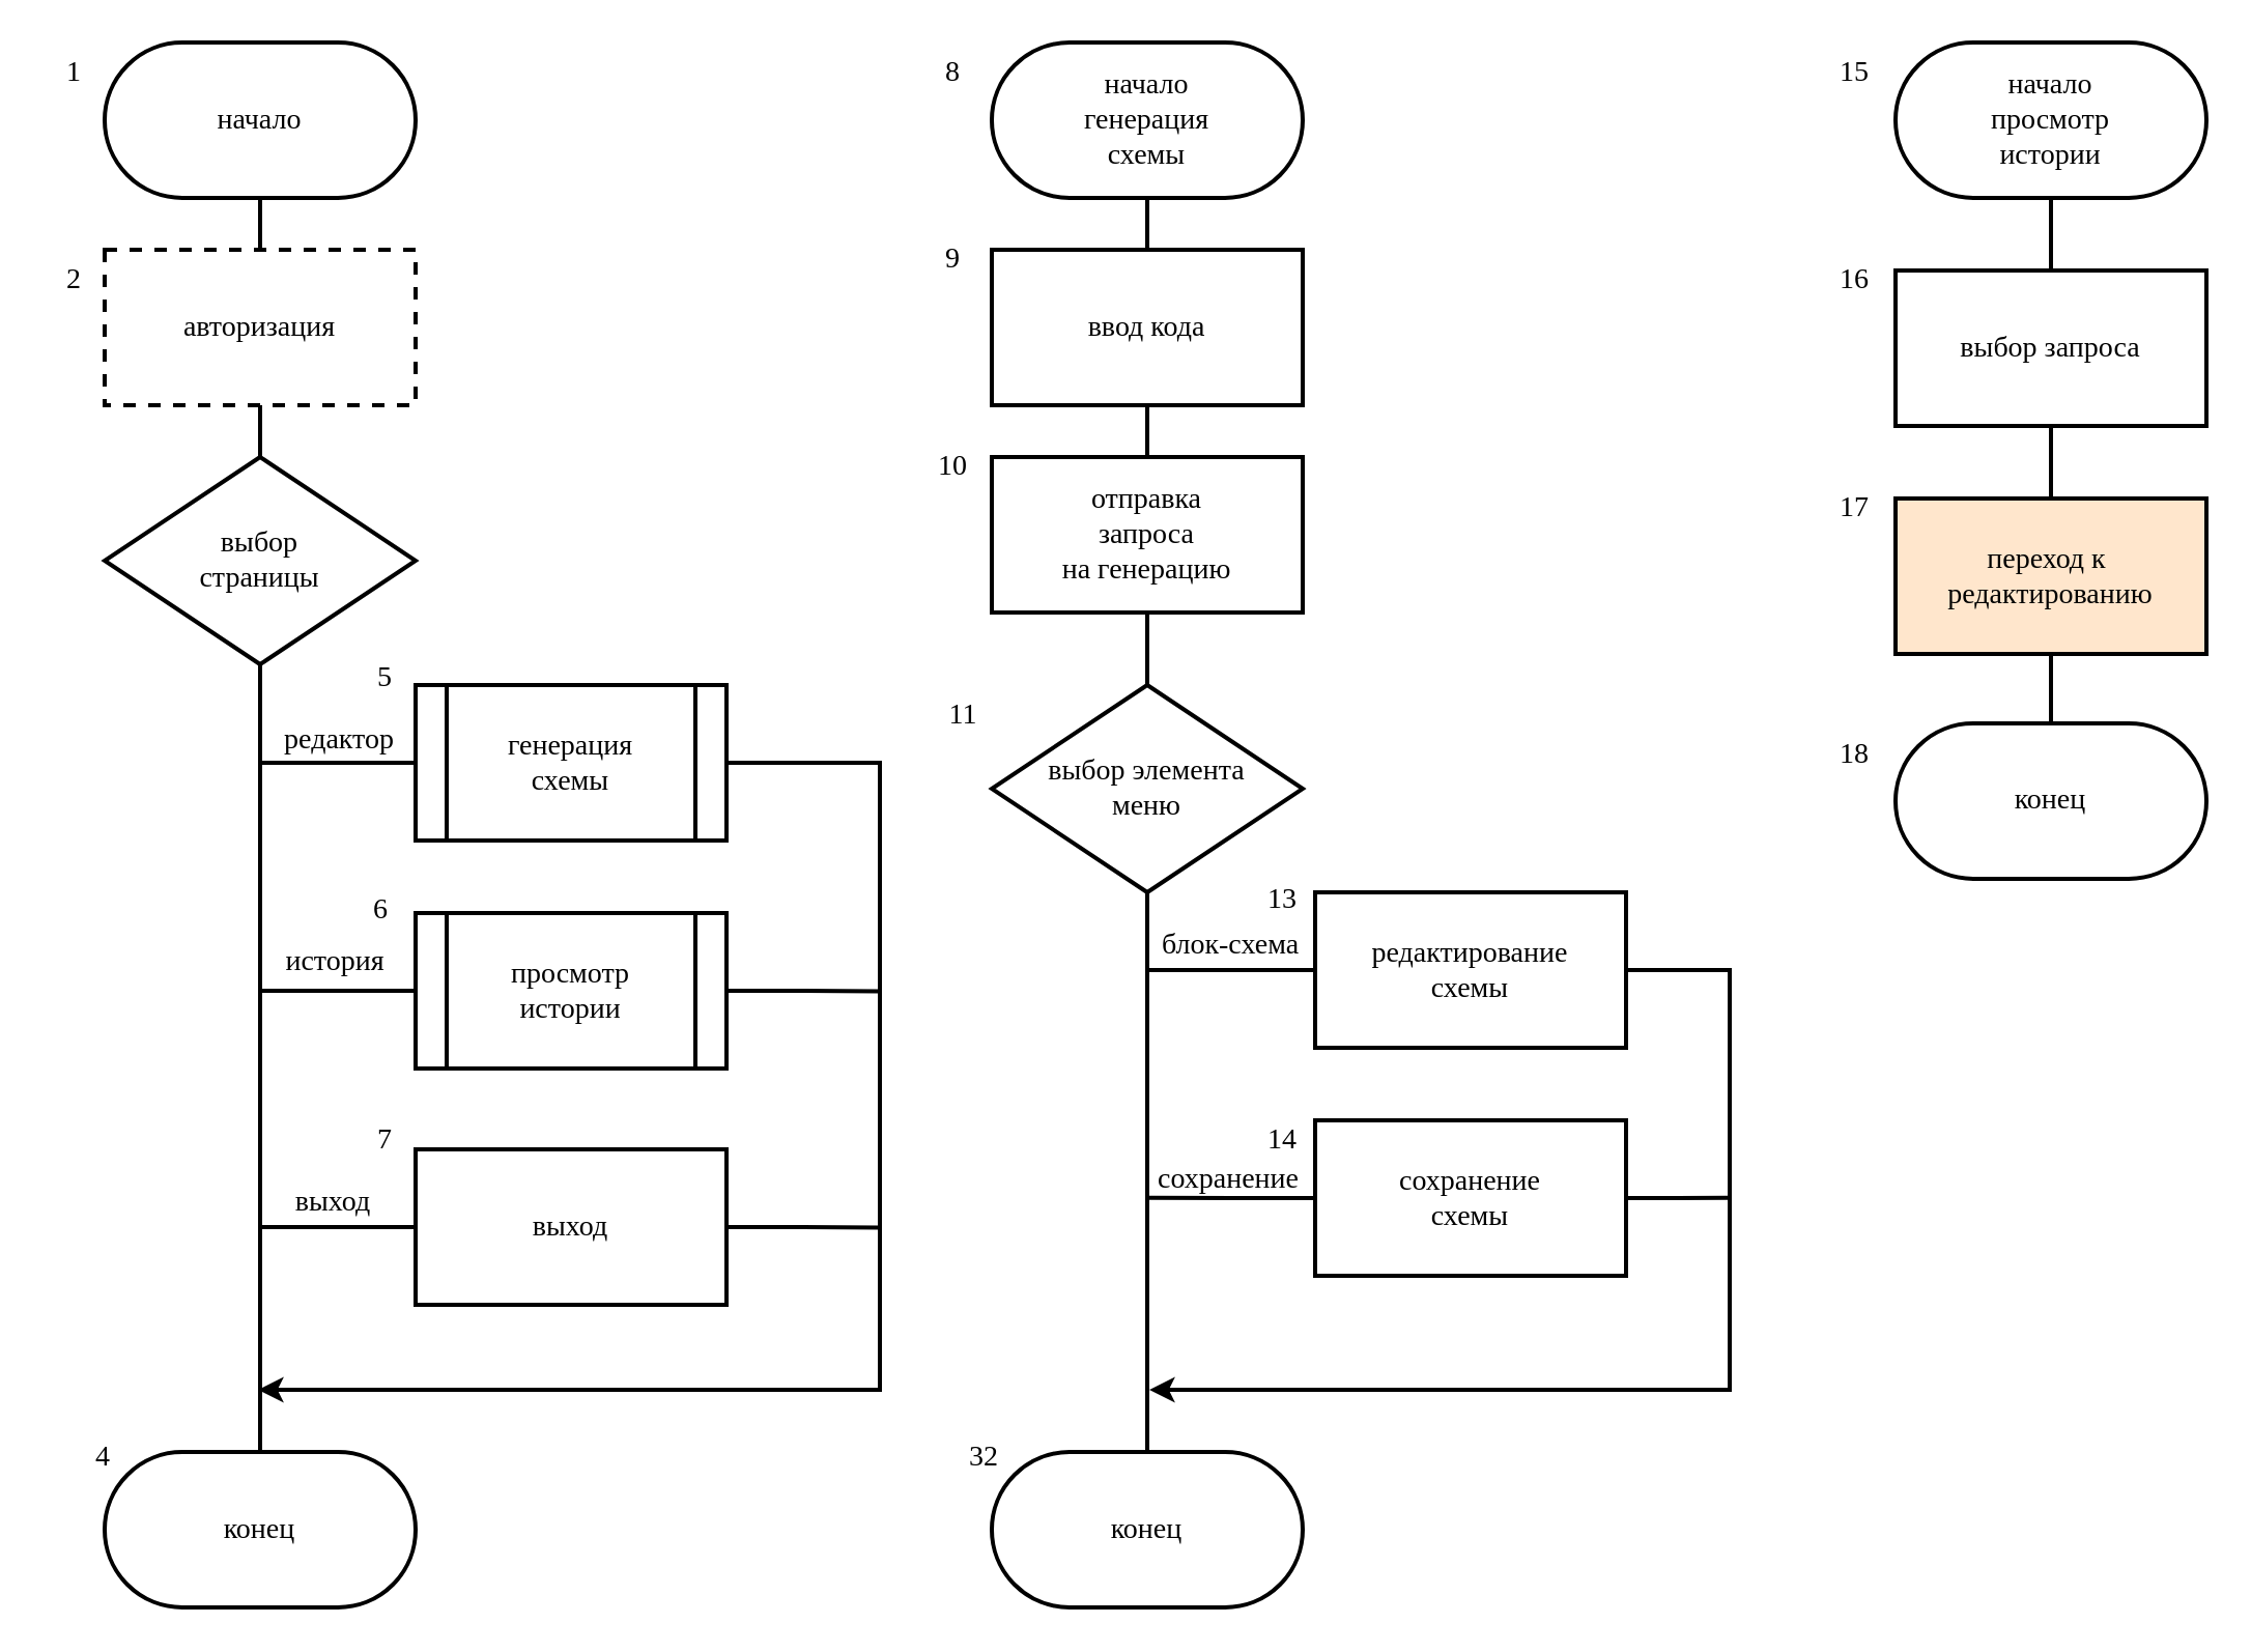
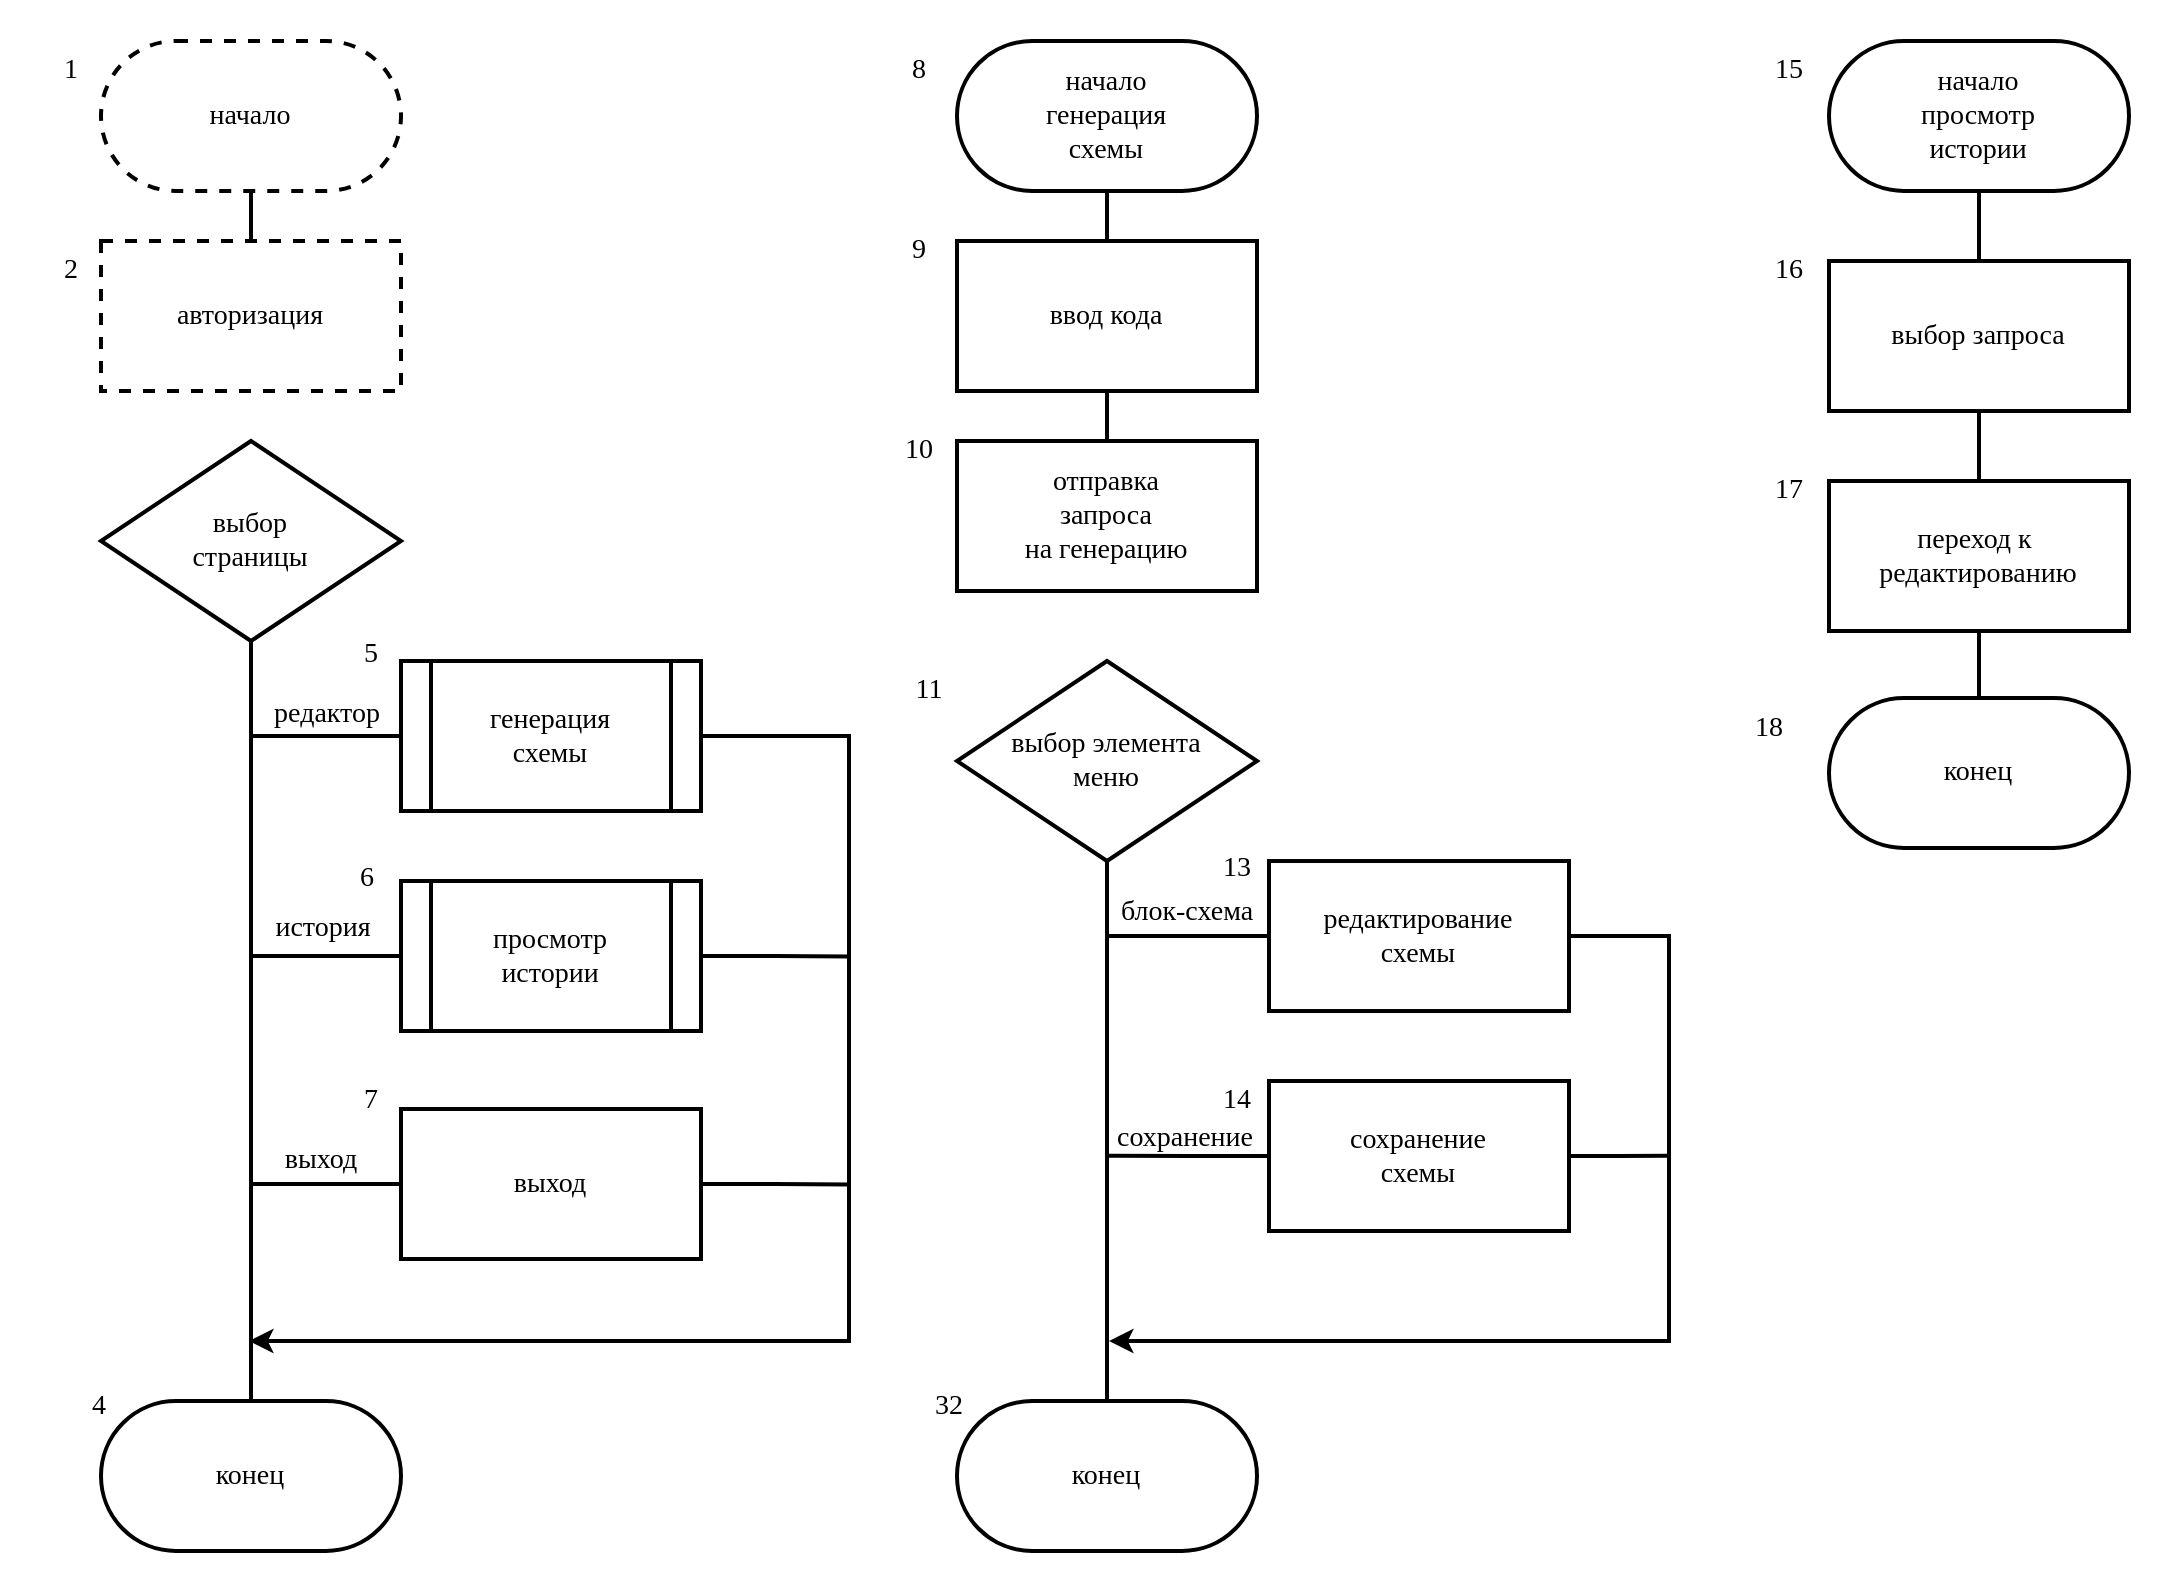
- <mxCell id="3" value="начало" style="rounded=1;whiteSpace=wrap;html=1;arcSize=50;aspect=fixed;strokeWidth=2;fontSize=14;fontFamily=Times New Roman;" vertex="1" parent="1"><mxGeometry x="50" y="20" width="150" height="75" as="geometry" /></mxCell>
+ <mxCell id="3" value="начало" style="rounded=1;whiteSpace=wrap;html=1;arcSize=50;aspect=fixed;strokeWidth=2;fontSize=14;fontFamily=Times New Roman;dashed=1;" vertex="1" parent="1"><mxGeometry x="50" y="20" width="150" height="75" as="geometry" /></mxCell>
- <mxCell id="4" style="edgeStyle=orthogonalEdgeStyle;rounded=0;orthogonalLoop=1;jettySize=auto;html=1;strokeWidth=2;endArrow=none;endFill=0;fontSize=14;fontFamily=Times New Roman;" edge="1" parent="1" source="5" target="7"><mxGeometry relative="1" as="geometry" /></mxCell>
- <mxCell id="38" value="переход к&amp;nbsp;&lt;br style=&quot;font-size: 14px;&quot;&gt;редактированию" style="rounded=0;whiteSpace=wrap;html=1;aspect=fixed;strokeWidth=2;fontSize=14;fontFamily=Times New Roman;fillColor=#ffe6cc;" vertex="1" parent="1"><mxGeometry x="914" y="240" width="150" height="75" as="geometry" /></mxCell>
+ <mxCell id="38" value="переход к&amp;nbsp;&lt;br style=&quot;font-size: 14px;&quot;&gt;редактированию" style="rounded=0;whiteSpace=wrap;html=1;aspect=fixed;strokeWidth=2;fontSize=14;fontFamily=Times New Roman;" vertex="1" parent="1"><mxGeometry x="914" y="240" width="150" height="75" as="geometry" /></mxCell>
- <mxCell id="22" style="edgeStyle=orthogonalEdgeStyle;rounded=0;orthogonalLoop=1;jettySize=auto;html=1;strokeWidth=2;endArrow=none;endFill=0;fontSize=14;fontFamily=Times New Roman;" edge="1" parent="1" source="23" target="25"><mxGeometry relative="1" as="geometry" /></mxCell>
- <mxCell id="61" value="18" style="text;html=1;align=center;verticalAlign=middle;resizable=0;points=[];autosize=1;strokeColor=none;fillColor=none;fontSize=14;fontFamily=Times New Roman;" vertex="1" parent="1"><mxGeometry x="874" y="348.5" width="40" height="30" as="geometry" /></mxCell>
+ <mxCell id="61" value="18" style="text;html=1;align=center;verticalAlign=middle;resizable=0;points=[];autosize=1;strokeColor=none;fillColor=none;fontSize=14;fontFamily=Times New Roman;" vertex="1" parent="1"><mxGeometry x="864" y="348.5" width="40" height="30" as="geometry" /></mxCell>
